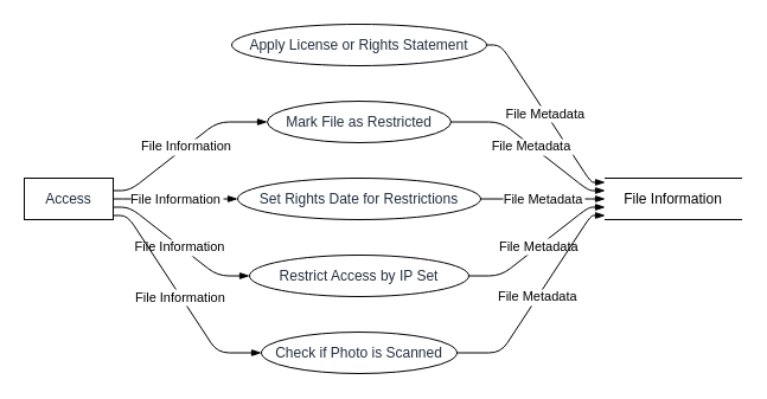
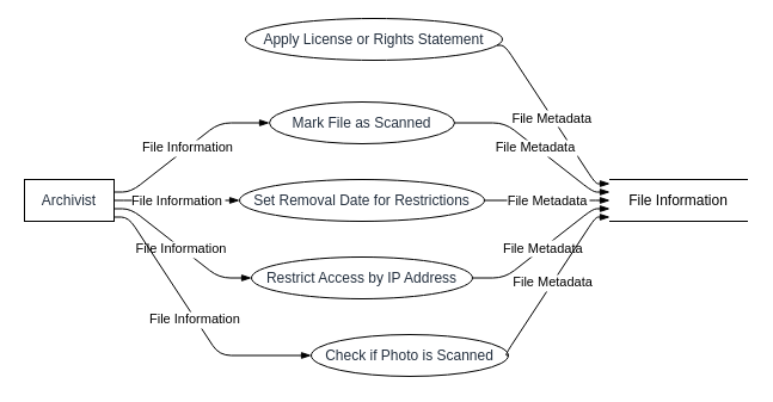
- <mxCell id="3" value="Apply License or Rights Statement" style="shape=ellipse;perimeter=ellipsePerimeter;whiteSpace=wrap;html=1;fillColor=#ffffff;strokeColor=#000000;align=center;verticalAlign=middle;fontColor=#232F3E;" vertex="1" parent="1"><mxGeometry x="195" width="215" height="35" as="geometry" y="20" /></mxCell>
+ <mxCell id="3" value="Apply License or Rights Statement" style="shape=ellipse;perimeter=ellipsePerimeter;whiteSpace=wrap;html=1;fillColor=#ffffff;strokeColor=#000000;align=center;verticalAlign=middle;fontColor=#232F3E;" vertex="1" parent="1"><mxGeometry x="205" y="15" width="215" height="35" as="geometry" /></mxCell>
- <mxCell id="4" value="Mark File as Restricted" style="shape=ellipse;perimeter=ellipsePerimeter;whiteSpace=wrap;html=1;fillColor=#ffffff;strokeColor=#000000;align=center;verticalAlign=middle;fontColor=#232F3E;" vertex="1" parent="1"><mxGeometry x="225" y="85" width="155" height="35" as="geometry" /></mxCell>
+ <mxCell id="4" value="Mark File as Scanned" style="shape=ellipse;perimeter=ellipsePerimeter;whiteSpace=wrap;html=1;fillColor=#ffffff;strokeColor=#000000;align=center;verticalAlign=middle;fontColor=#232F3E;" vertex="1" parent="1"><mxGeometry x="225" y="85" width="155" height="35" as="geometry" /></mxCell>
- <mxCell id="2" value="Access" style="shape=rectangle;whiteSpace=wrap;html=1;fillColor=#ffffff;strokeColor=#000000;align=center;verticalAlign=middle;fontColor=#232F3E;" vertex="1" parent="1"><mxGeometry y="150" width="75" height="35" as="geometry" x="20" /></mxCell>
+ <mxCell id="2" value="Archivist" style="shape=rectangle;whiteSpace=wrap;html=1;fillColor=#ffffff;strokeColor=#000000;align=center;verticalAlign=middle;fontColor=#232F3E;" vertex="1" parent="1"><mxGeometry y="150" width="75" height="35" as="geometry" x="20" /></mxCell>
- <mxCell id="5" value="Set Rights Date for Restrictions" style="shape=ellipse;perimeter=ellipsePerimeter;whiteSpace=wrap;html=1;fillColor=#ffffff;strokeColor=#000000;align=center;verticalAlign=middle;fontColor=#232F3E;" vertex="1" parent="1"><mxGeometry x="200" y="150" width="205" height="35" as="geometry" /></mxCell>
+ <mxCell id="5" value="Set Removal Date for Restrictions" style="shape=ellipse;perimeter=ellipsePerimeter;whiteSpace=wrap;html=1;fillColor=#ffffff;strokeColor=#000000;align=center;verticalAlign=middle;fontColor=#232F3E;" vertex="1" parent="1"><mxGeometry x="200" y="150" width="205" height="35" as="geometry" /></mxCell>
- <mxCell id="6" value="Restrict Access by IP Set" style="shape=ellipse;perimeter=ellipsePerimeter;whiteSpace=wrap;html=1;fillColor=#ffffff;strokeColor=#000000;align=center;verticalAlign=middle;fontColor=#232F3E;" vertex="1" parent="1"><mxGeometry x="210" y="215" width="185" height="35" as="geometry" /></mxCell>
+ <mxCell id="6" value="Restrict Access by IP Address" style="shape=ellipse;perimeter=ellipsePerimeter;whiteSpace=wrap;html=1;fillColor=#ffffff;strokeColor=#000000;align=center;verticalAlign=middle;fontColor=#232F3E;" vertex="1" parent="1"><mxGeometry x="210" y="215" width="185" height="35" as="geometry" /></mxCell>
- <mxCell id="7" value="Check if Photo is Scanned" style="shape=ellipse;perimeter=ellipsePerimeter;whiteSpace=wrap;html=1;fillColor=#ffffff;strokeColor=#000000;align=center;verticalAlign=middle;fontColor=#232F3E;" vertex="1" parent="1"><mxGeometry x="220" y="280" width="165" height="35" as="geometry" /></mxCell>
+ <mxCell id="7" value="Check if Photo is Scanned" style="shape=ellipse;perimeter=ellipsePerimeter;whiteSpace=wrap;html=1;fillColor=#ffffff;strokeColor=#000000;align=center;verticalAlign=middle;fontColor=#232F3E;" vertex="1" parent="1"><mxGeometry x="260" y="280" width="165" height="35" as="geometry" /></mxCell>
